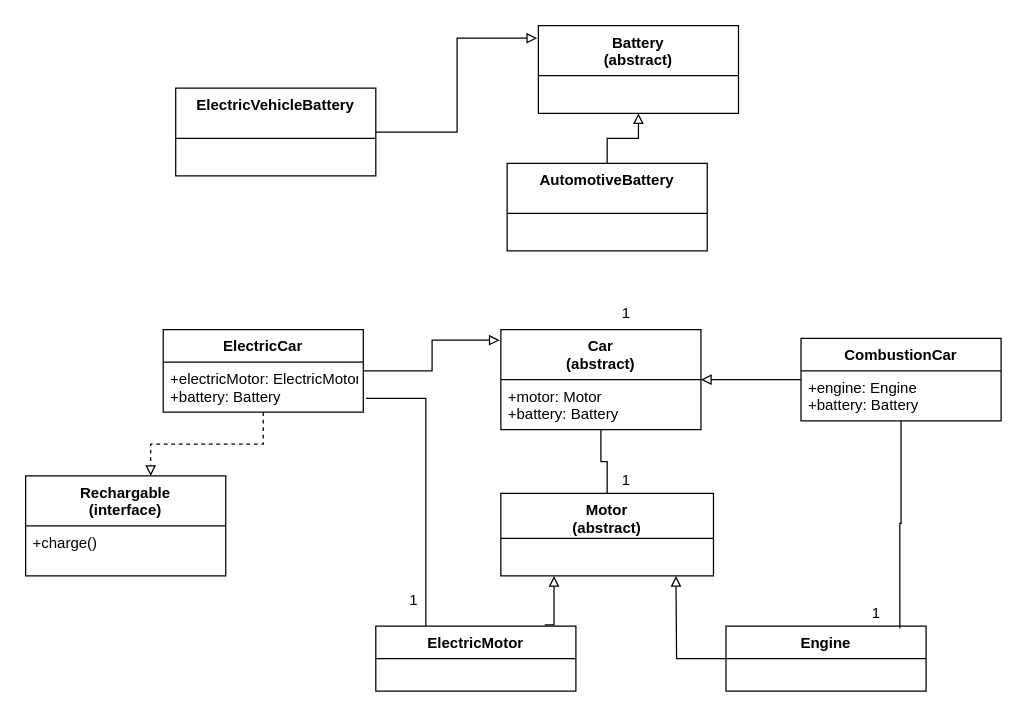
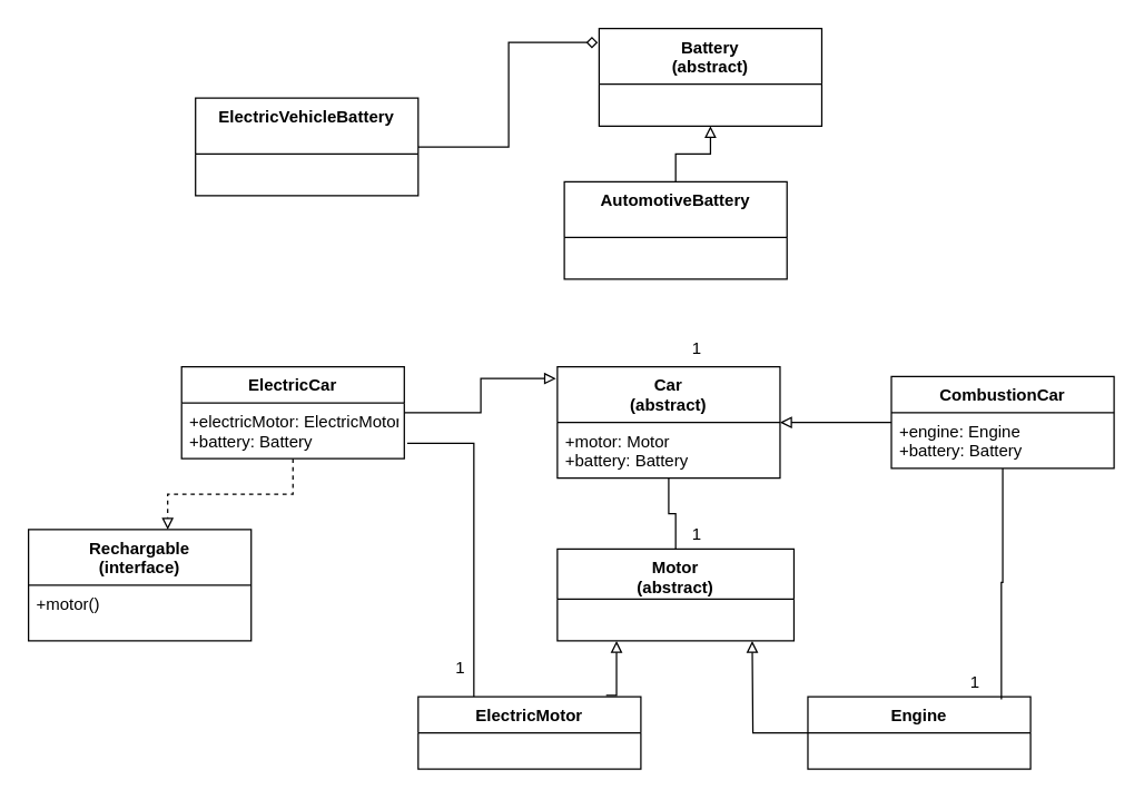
- <mxCell id="27" style="edgeStyle=orthogonalEdgeStyle;rounded=0;orthogonalLoop=1;jettySize=auto;html=1;entryX=-0.006;entryY=0.143;entryDx=0;entryDy=0;entryPerimeter=0;endArrow=block;endFill=0;" edge="1" parent="1" source="28" target="12"><mxGeometry relative="1" as="geometry" /></mxCell>
+ <mxCell id="27" style="edgeStyle=orthogonalEdgeStyle;rounded=0;orthogonalLoop=1;jettySize=auto;html=1;entryX=-0.006;entryY=0.143;entryDx=0;entryDy=0;entryPerimeter=0;endArrow=diamond;endFill=0;" edge="1" parent="1" source="28" target="12"><mxGeometry relative="1" as="geometry" /></mxCell>
- <mxCell id="15" value="+charge()" style="text;strokeColor=none;fillColor=none;align=left;verticalAlign=top;spacingLeft=4;spacingRight=4;overflow=hidden;rotatable=0;points=[[0,0.5],[1,0.5]];portConstraint=eastwest;" vertex="1" parent="14"><mxGeometry y="40" width="160" height="40" as="geometry" /></mxCell>
+ <mxCell id="15" value="+motor()" style="text;strokeColor=none;fillColor=none;align=left;verticalAlign=top;spacingLeft=4;spacingRight=4;overflow=hidden;rotatable=0;points=[[0,0.5],[1,0.5]];portConstraint=eastwest;" vertex="1" parent="14"><mxGeometry y="40" width="160" height="40" as="geometry" /></mxCell>
